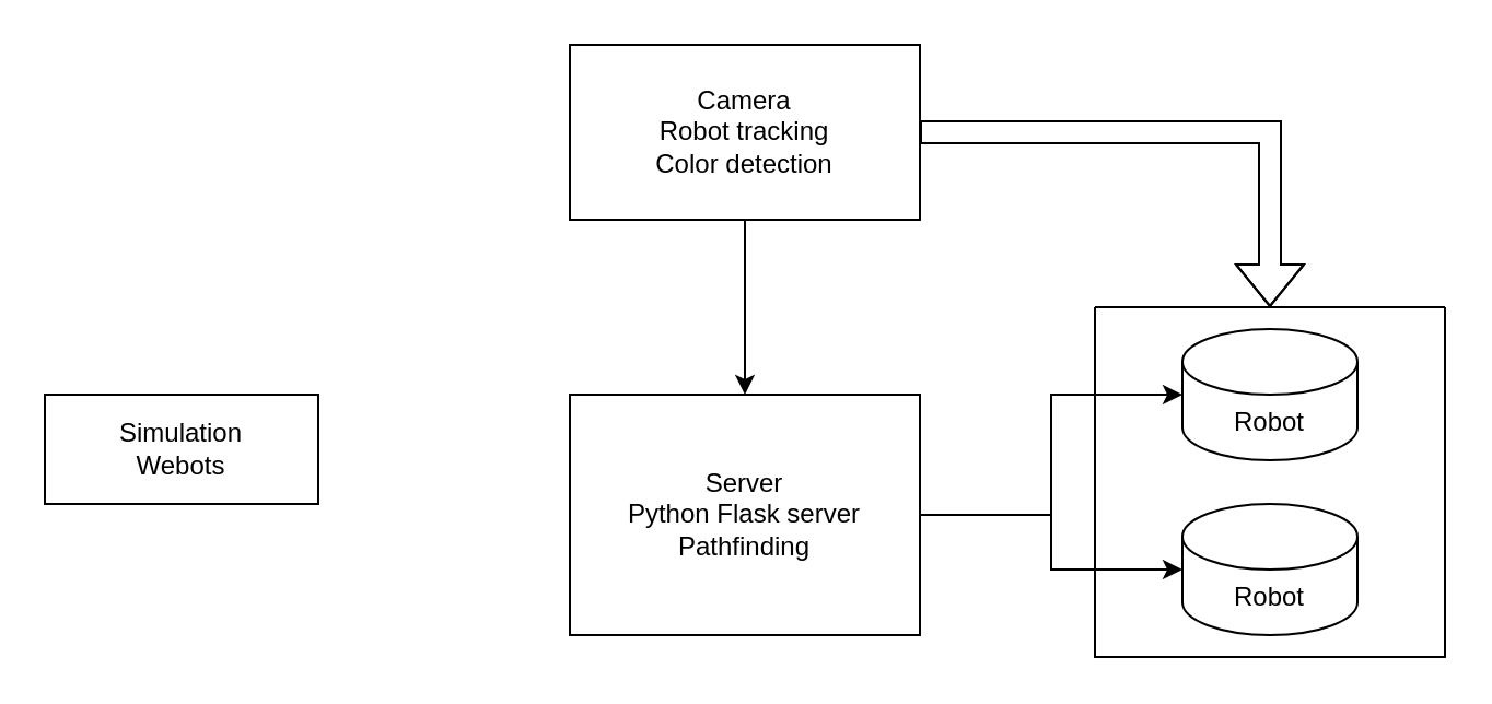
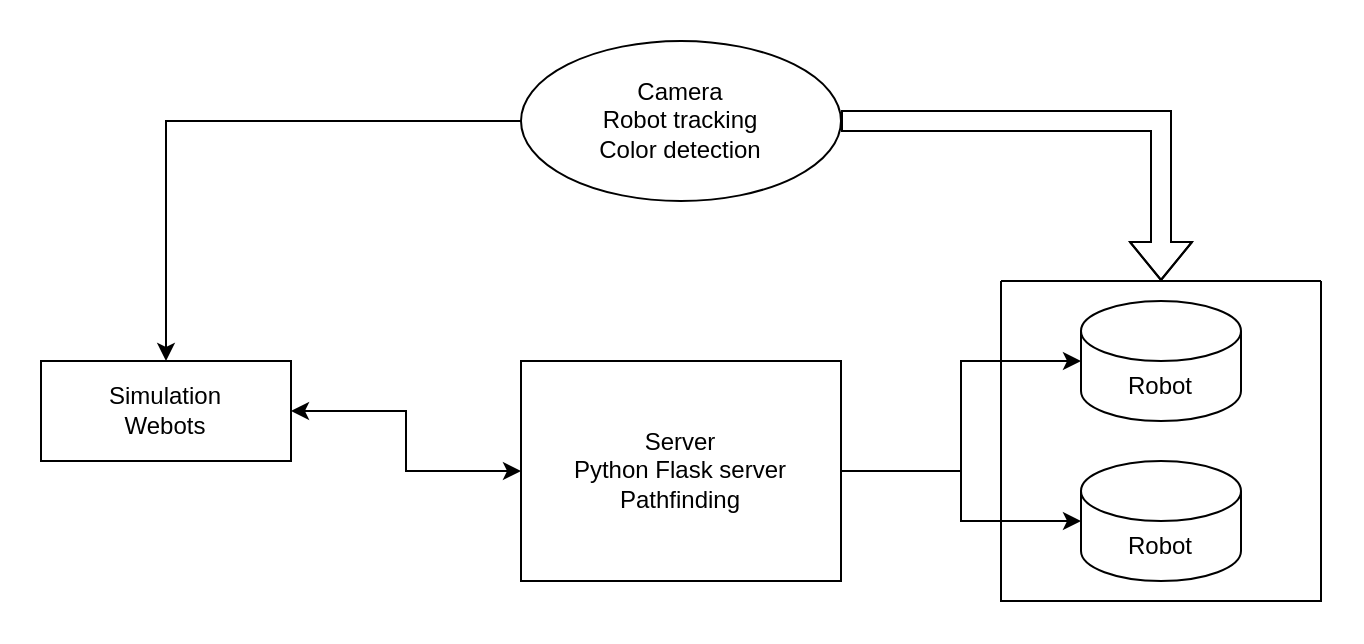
- <mxCell id="7" value="Camera&lt;div&gt;Robot tracking&lt;/div&gt;&lt;div&gt;Color detection&lt;/div&gt;" style="rounded=0;whiteSpace=wrap;html=1;" vertex="1" parent="1"><mxGeometry x="260" y="20" width="160" height="80" as="geometry" /></mxCell>
+ <mxCell id="7" value="Camera&lt;div&gt;Robot tracking&lt;/div&gt;&lt;div&gt;Color detection&lt;/div&gt;" style="ellipse;whiteSpace=wrap;html=1;" vertex="1" parent="1"><mxGeometry x="260" y="20" width="160" height="80" as="geometry" /></mxCell>
- <mxCell id="5" style="edgeStyle=orthogonalEdgeStyle;rounded=0;orthogonalLoop=1;jettySize=auto;html=1;entryX=0.5;entryY=0;entryDx=0;entryDy=0;" edge="1" parent="1" source="7" target="2"><mxGeometry relative="1" as="geometry" /></mxCell>
+ <mxCell id="5" style="edgeStyle=orthogonalEdgeStyle;rounded=0;orthogonalLoop=1;jettySize=auto;html=1;" edge="1" parent="1" source="7" target="4"><mxGeometry relative="1" as="geometry" /></mxCell>
+ <mxCell id="3" style="edgeStyle=orthogonalEdgeStyle;rounded=0;orthogonalLoop=1;jettySize=auto;html=1;entryX=0;entryY=0.5;entryDx=0;entryDy=0;startArrow=classic;startFill=1;" edge="1" parent="1" source="4" target="2"><mxGeometry relative="1" as="geometry" /></mxCell>
